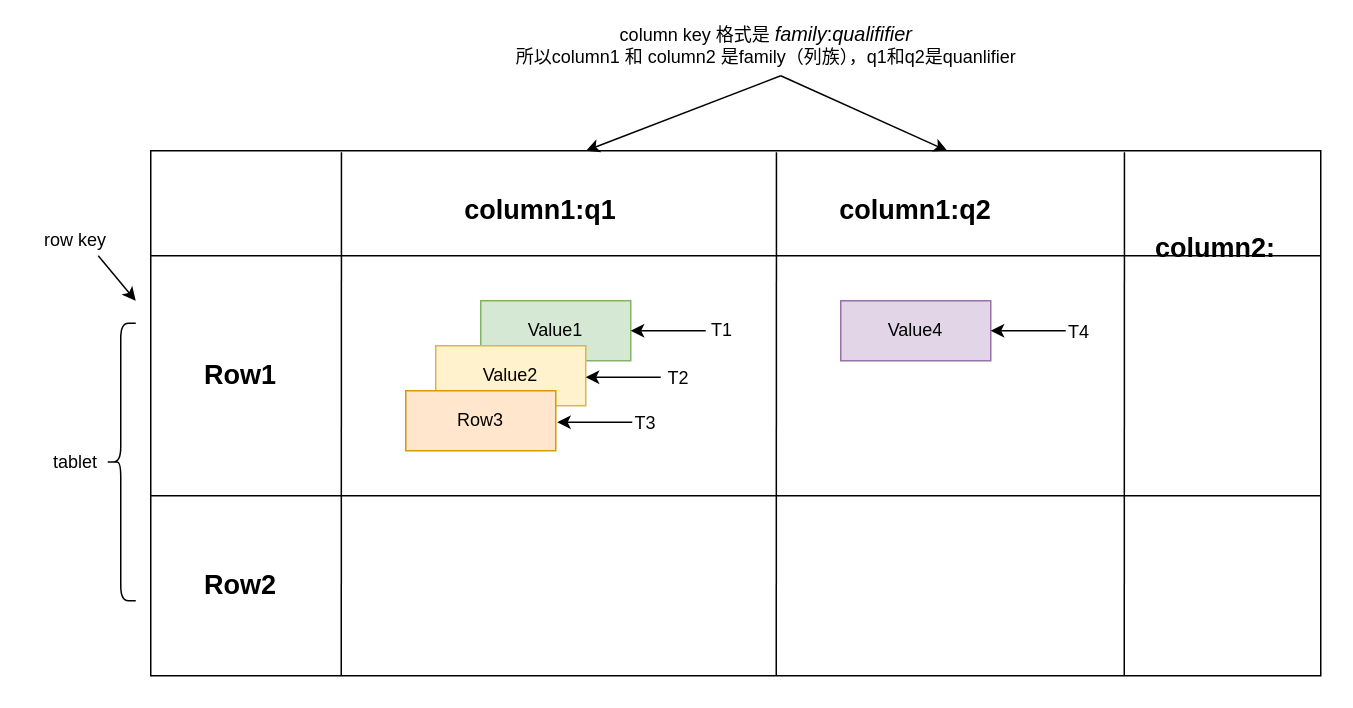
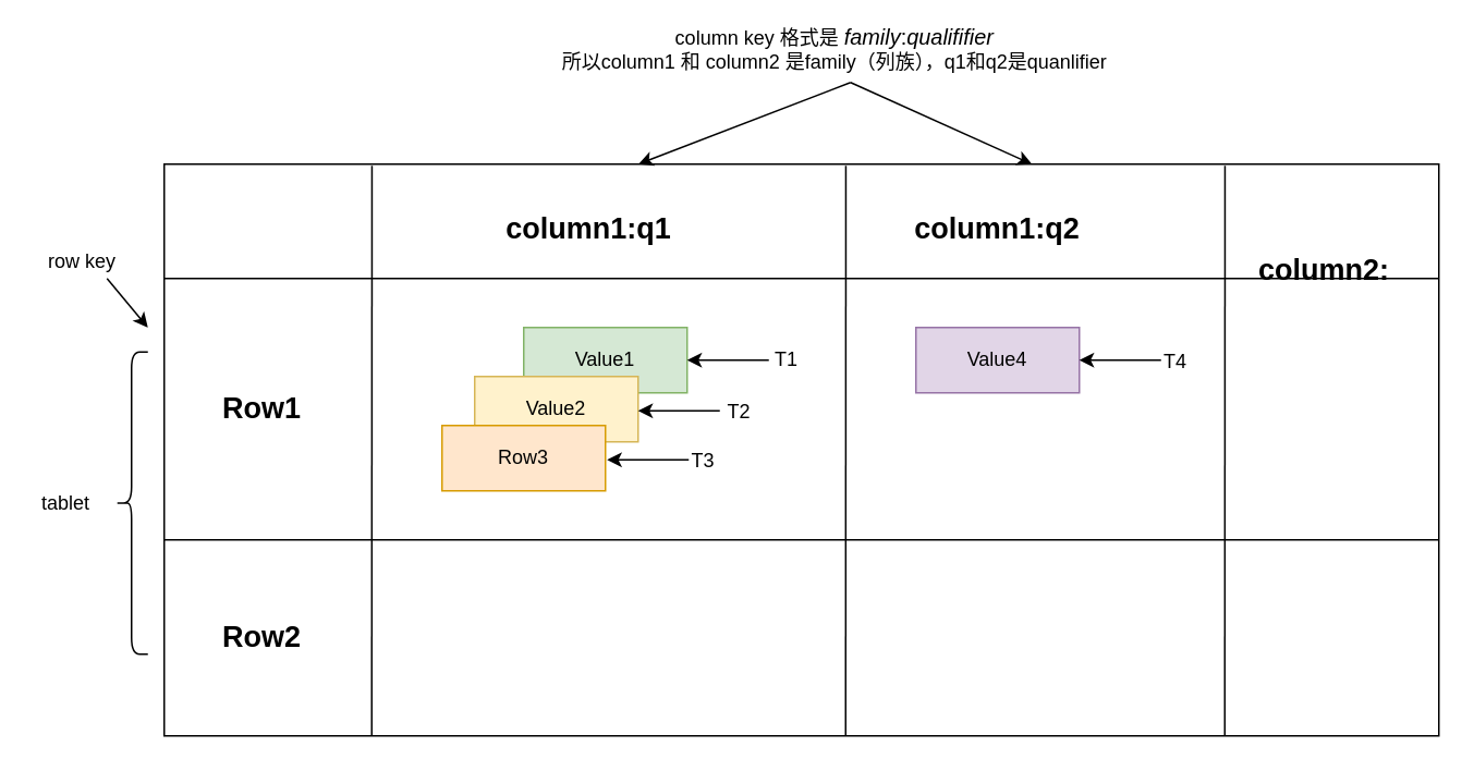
- <mxCell id="29" value="tablet" style="text;html=1;strokeColor=none;fillColor=none;align=center;verticalAlign=middle;whiteSpace=wrap;rounded=0;fontSize=12;fontColor=#000000;" vertex="1" parent="1"><mxGeometry x="30" y="298" width="40" height="20" as="geometry" /></mxCell>
+ <mxCell id="29" value="tablet" style="text;html=1;strokeColor=none;fillColor=none;align=center;verticalAlign=middle;whiteSpace=wrap;rounded=0;fontSize=12;fontColor=#000000;" vertex="1" parent="1"><mxGeometry x="20" y="298" width="40" height="20" as="geometry" /></mxCell>
